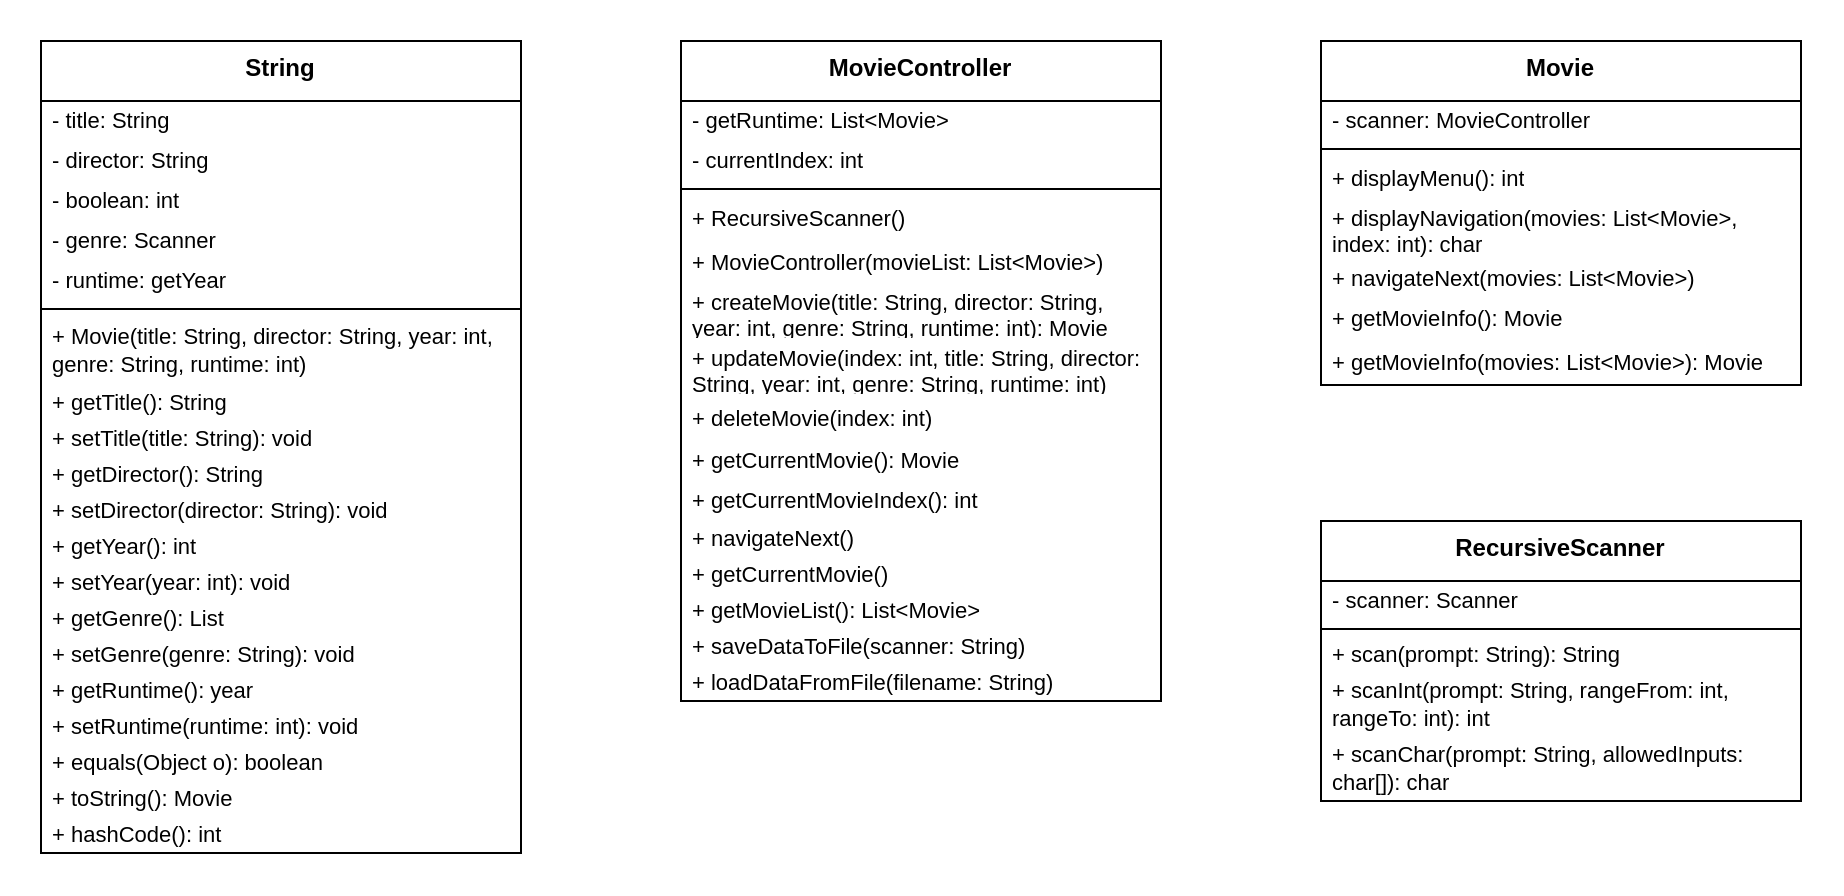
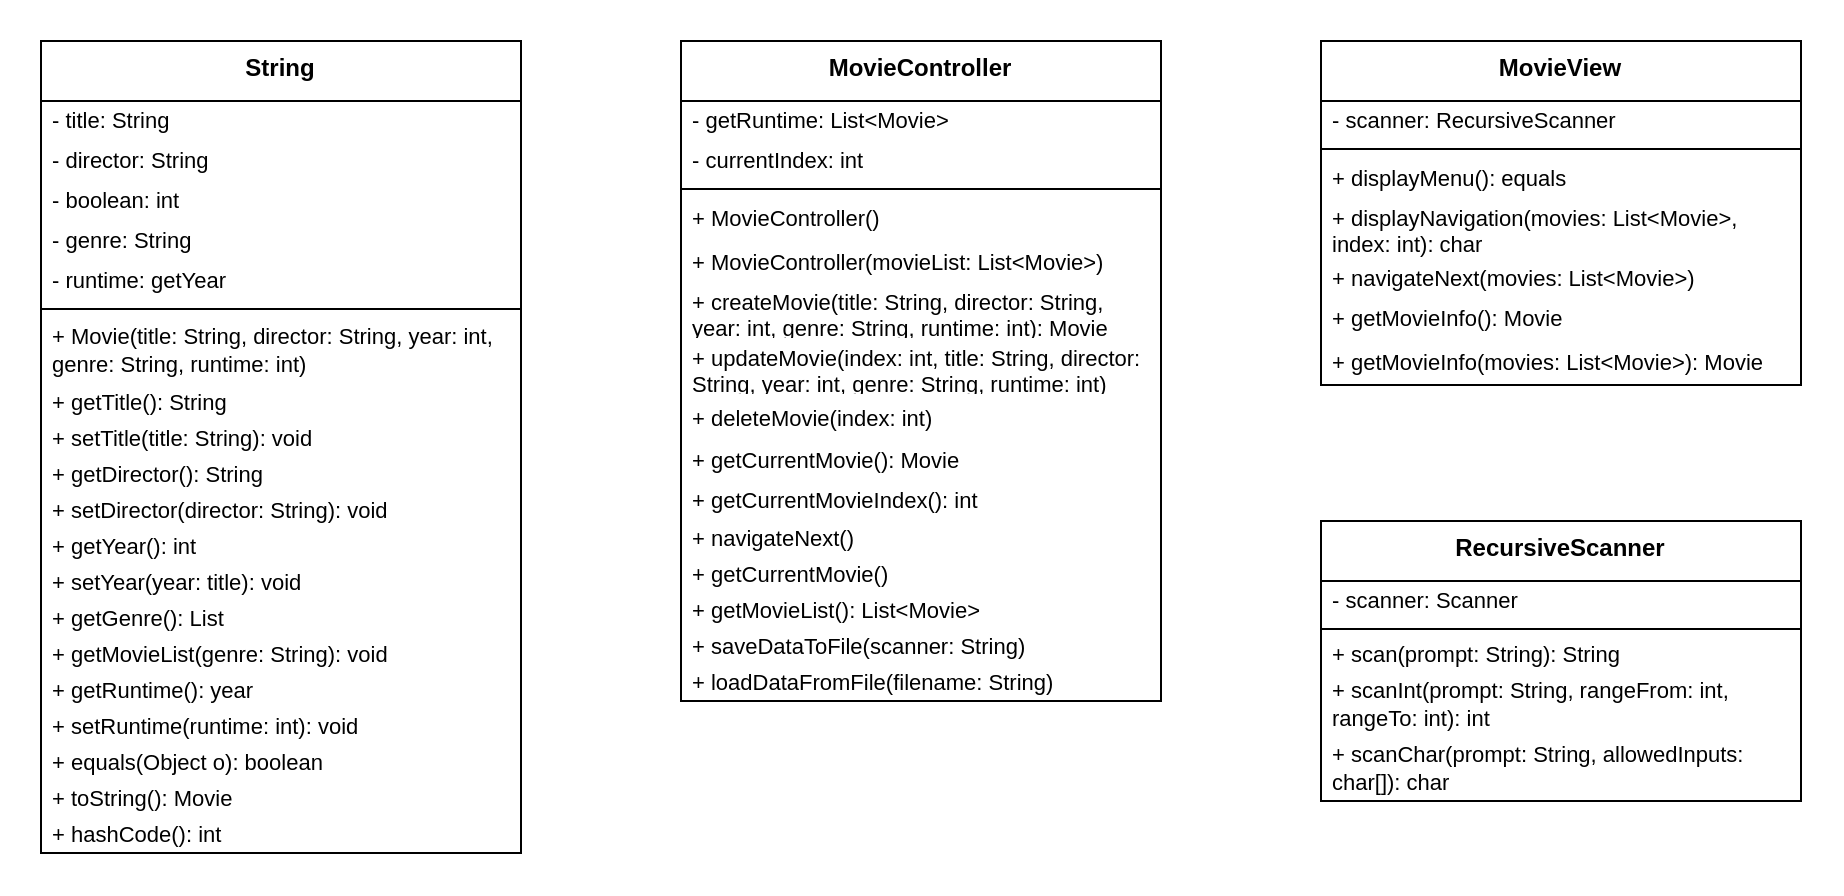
- <mxCell id="45" value="Movie" style="swimlane;fontStyle=1;align=center;verticalAlign=top;childLayout=stackLayout;horizontal=1;startSize=30;horizontalStack=0;resizeParent=1;resizeParentMax=0;resizeLast=0;collapsible=0;marginBottom=0;whiteSpace=wrap;html=1;" parent="1" vertex="1"><mxGeometry x="660" y="20" width="240" height="172" as="geometry" /></mxCell>
+ <mxCell id="45" value="MovieView" style="swimlane;fontStyle=1;align=center;verticalAlign=top;childLayout=stackLayout;horizontal=1;startSize=30;horizontalStack=0;resizeParent=1;resizeParentMax=0;resizeLast=0;collapsible=0;marginBottom=0;whiteSpace=wrap;html=1;" parent="1" vertex="1"><mxGeometry x="660" y="20" width="240" height="172" as="geometry" /></mxCell>
- <mxCell id="46" value="- scanner: MovieController" style="text;strokeColor=none;fillColor=none;align=left;verticalAlign=middle;spacingLeft=4;spacingRight=4;overflow=hidden;rotatable=0;points=[[0,0.5],[1,0.5]];portConstraint=eastwest;whiteSpace=wrap;html=1;fontSize=11;" parent="45" vertex="1"><mxGeometry y="30" width="240" height="20" as="geometry" /></mxCell>
+ <mxCell id="46" value="- scanner: RecursiveScanner" style="text;strokeColor=none;fillColor=none;align=left;verticalAlign=middle;spacingLeft=4;spacingRight=4;overflow=hidden;rotatable=0;points=[[0,0.5],[1,0.5]];portConstraint=eastwest;whiteSpace=wrap;html=1;fontSize=11;" parent="45" vertex="1"><mxGeometry y="30" width="240" height="20" as="geometry" /></mxCell>
- <mxCell id="48" value="+&amp;nbsp;displayMenu(): int" style="text;strokeColor=none;fillColor=none;align=left;verticalAlign=middle;spacingLeft=4;spacingRight=4;overflow=hidden;rotatable=0;points=[[0,0.5],[1,0.5]];portConstraint=eastwest;whiteSpace=wrap;html=1;fontSize=11;" parent="45" vertex="1"><mxGeometry y="58" width="240" height="22" as="geometry" /></mxCell>
+ <mxCell id="48" value="+&amp;nbsp;displayMenu(): equals" style="text;strokeColor=none;fillColor=none;align=left;verticalAlign=middle;spacingLeft=4;spacingRight=4;overflow=hidden;rotatable=0;points=[[0,0.5],[1,0.5]];portConstraint=eastwest;whiteSpace=wrap;html=1;fontSize=11;" parent="45" vertex="1"><mxGeometry y="58" width="240" height="22" as="geometry" /></mxCell>
- <mxCell id="33" value="+&amp;nbsp;RecursiveScanner()" style="text;strokeColor=none;fillColor=none;align=left;verticalAlign=middle;spacingLeft=4;spacingRight=4;overflow=hidden;rotatable=0;points=[[0,0.5],[1,0.5]];portConstraint=eastwest;whiteSpace=wrap;html=1;fontSize=11;" parent="29" vertex="1"><mxGeometry y="78" width="240" height="22" as="geometry" /></mxCell>
+ <mxCell id="33" value="+&amp;nbsp;MovieController()" style="text;strokeColor=none;fillColor=none;align=left;verticalAlign=middle;spacingLeft=4;spacingRight=4;overflow=hidden;rotatable=0;points=[[0,0.5],[1,0.5]];portConstraint=eastwest;whiteSpace=wrap;html=1;fontSize=11;" parent="29" vertex="1"><mxGeometry y="78" width="240" height="22" as="geometry" /></mxCell>
- <mxCell id="6" value="- genre: Scanner" style="text;strokeColor=none;fillColor=none;align=left;verticalAlign=middle;spacingLeft=4;spacingRight=4;overflow=hidden;rotatable=0;points=[[0,0.5],[1,0.5]];portConstraint=eastwest;whiteSpace=wrap;html=1;fontSize=11;" parent="2" vertex="1"><mxGeometry y="90" width="240" height="20" as="geometry" /></mxCell>
+ <mxCell id="6" value="- genre: String" style="text;strokeColor=none;fillColor=none;align=left;verticalAlign=middle;spacingLeft=4;spacingRight=4;overflow=hidden;rotatable=0;points=[[0,0.5],[1,0.5]];portConstraint=eastwest;whiteSpace=wrap;html=1;fontSize=11;" parent="2" vertex="1"><mxGeometry y="90" width="240" height="20" as="geometry" /></mxCell>
- <mxCell id="15" value="+&amp;nbsp;setYear(year: int): void" style="text;strokeColor=none;fillColor=none;align=left;verticalAlign=middle;spacingLeft=4;spacingRight=4;overflow=hidden;rotatable=0;points=[[0,0.5],[1,0.5]];portConstraint=eastwest;whiteSpace=wrap;html=1;fontSize=11;" parent="2" vertex="1"><mxGeometry y="262" width="240" height="18" as="geometry" /></mxCell>
+ <mxCell id="15" value="+&amp;nbsp;setYear(year: title): void" style="text;strokeColor=none;fillColor=none;align=left;verticalAlign=middle;spacingLeft=4;spacingRight=4;overflow=hidden;rotatable=0;points=[[0,0.5],[1,0.5]];portConstraint=eastwest;whiteSpace=wrap;html=1;fontSize=11;" parent="2" vertex="1"><mxGeometry y="262" width="240" height="18" as="geometry" /></mxCell>
- <mxCell id="17" value="+&amp;nbsp;setGenre(genre: String): void" style="text;strokeColor=none;fillColor=none;align=left;verticalAlign=middle;spacingLeft=4;spacingRight=4;overflow=hidden;rotatable=0;points=[[0,0.5],[1,0.5]];portConstraint=eastwest;whiteSpace=wrap;html=1;fontSize=11;" parent="2" vertex="1"><mxGeometry y="298" width="240" height="18" as="geometry" /></mxCell>
+ <mxCell id="17" value="+&amp;nbsp;getMovieList(genre: String): void" style="text;strokeColor=none;fillColor=none;align=left;verticalAlign=middle;spacingLeft=4;spacingRight=4;overflow=hidden;rotatable=0;points=[[0,0.5],[1,0.5]];portConstraint=eastwest;whiteSpace=wrap;html=1;fontSize=11;" parent="2" vertex="1"><mxGeometry y="298" width="240" height="18" as="geometry" /></mxCell>
